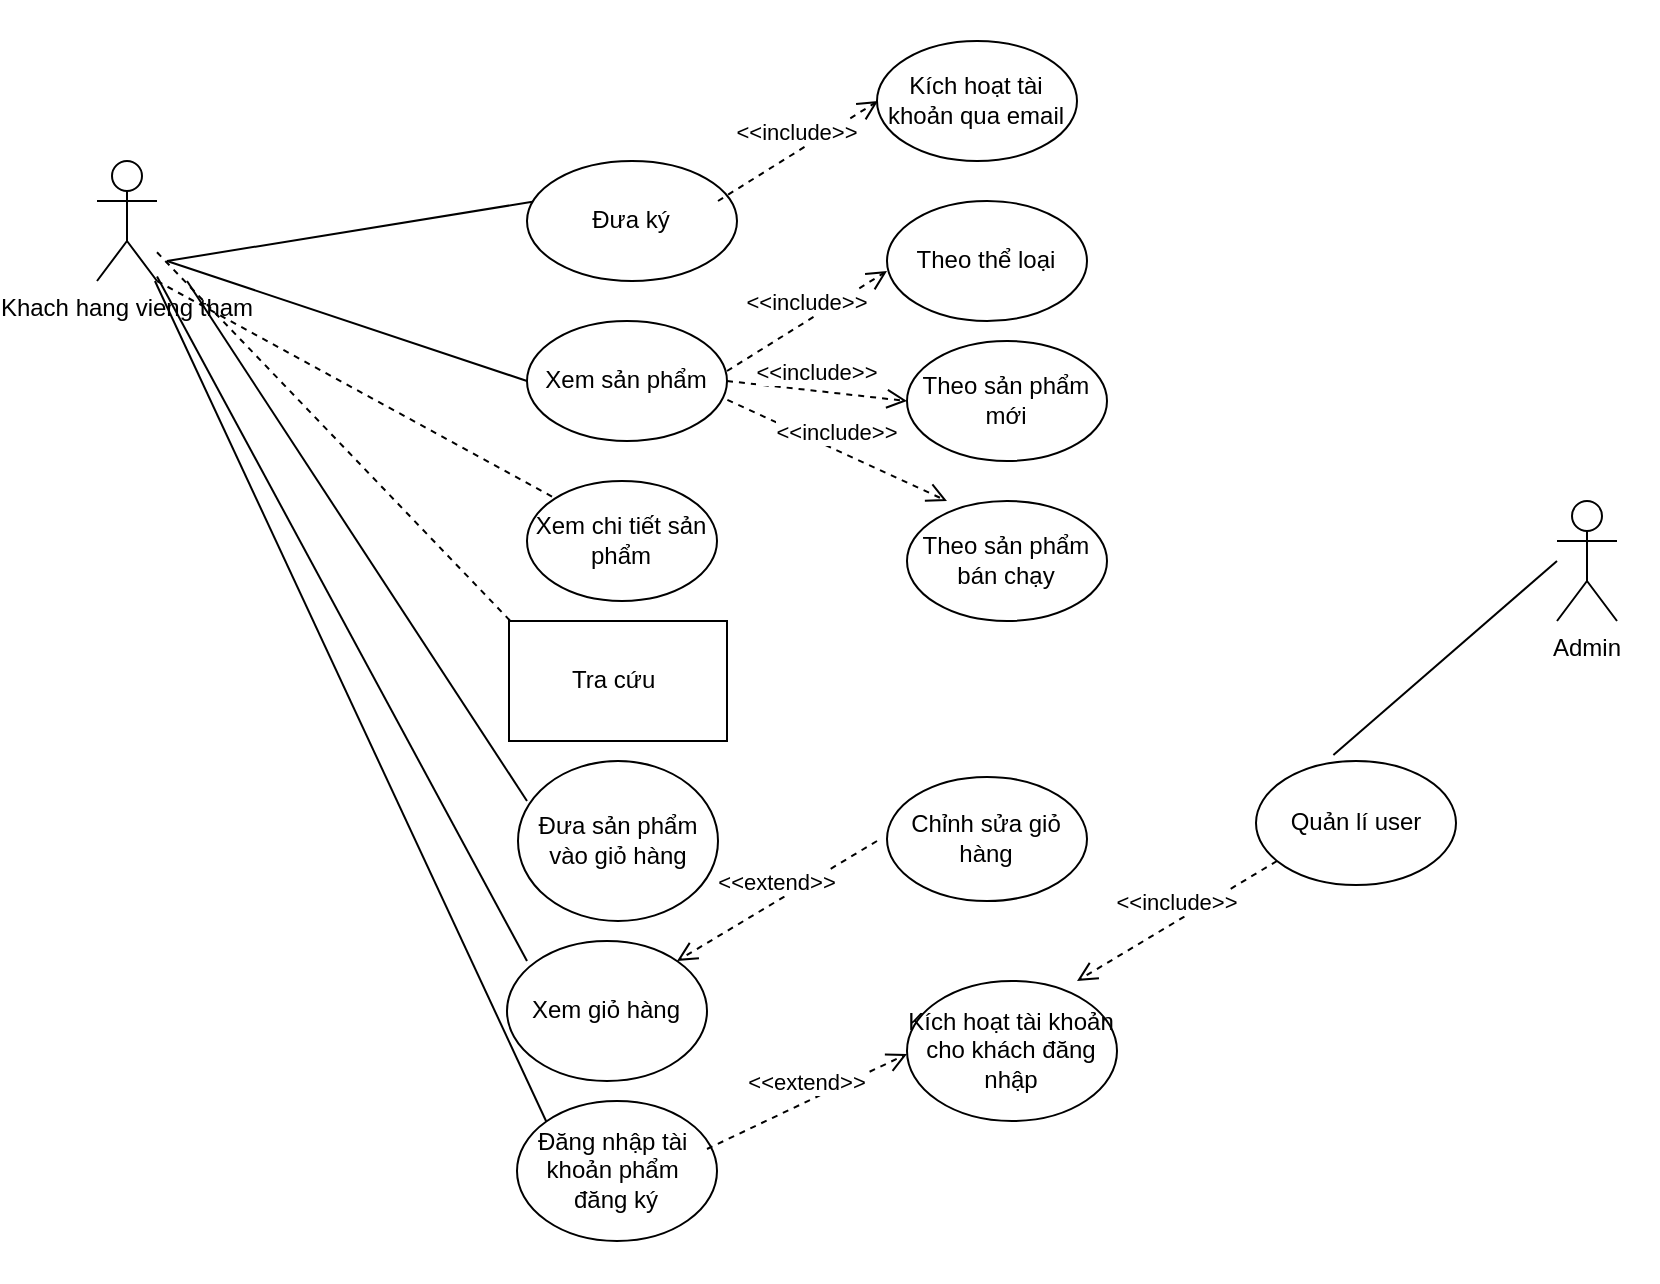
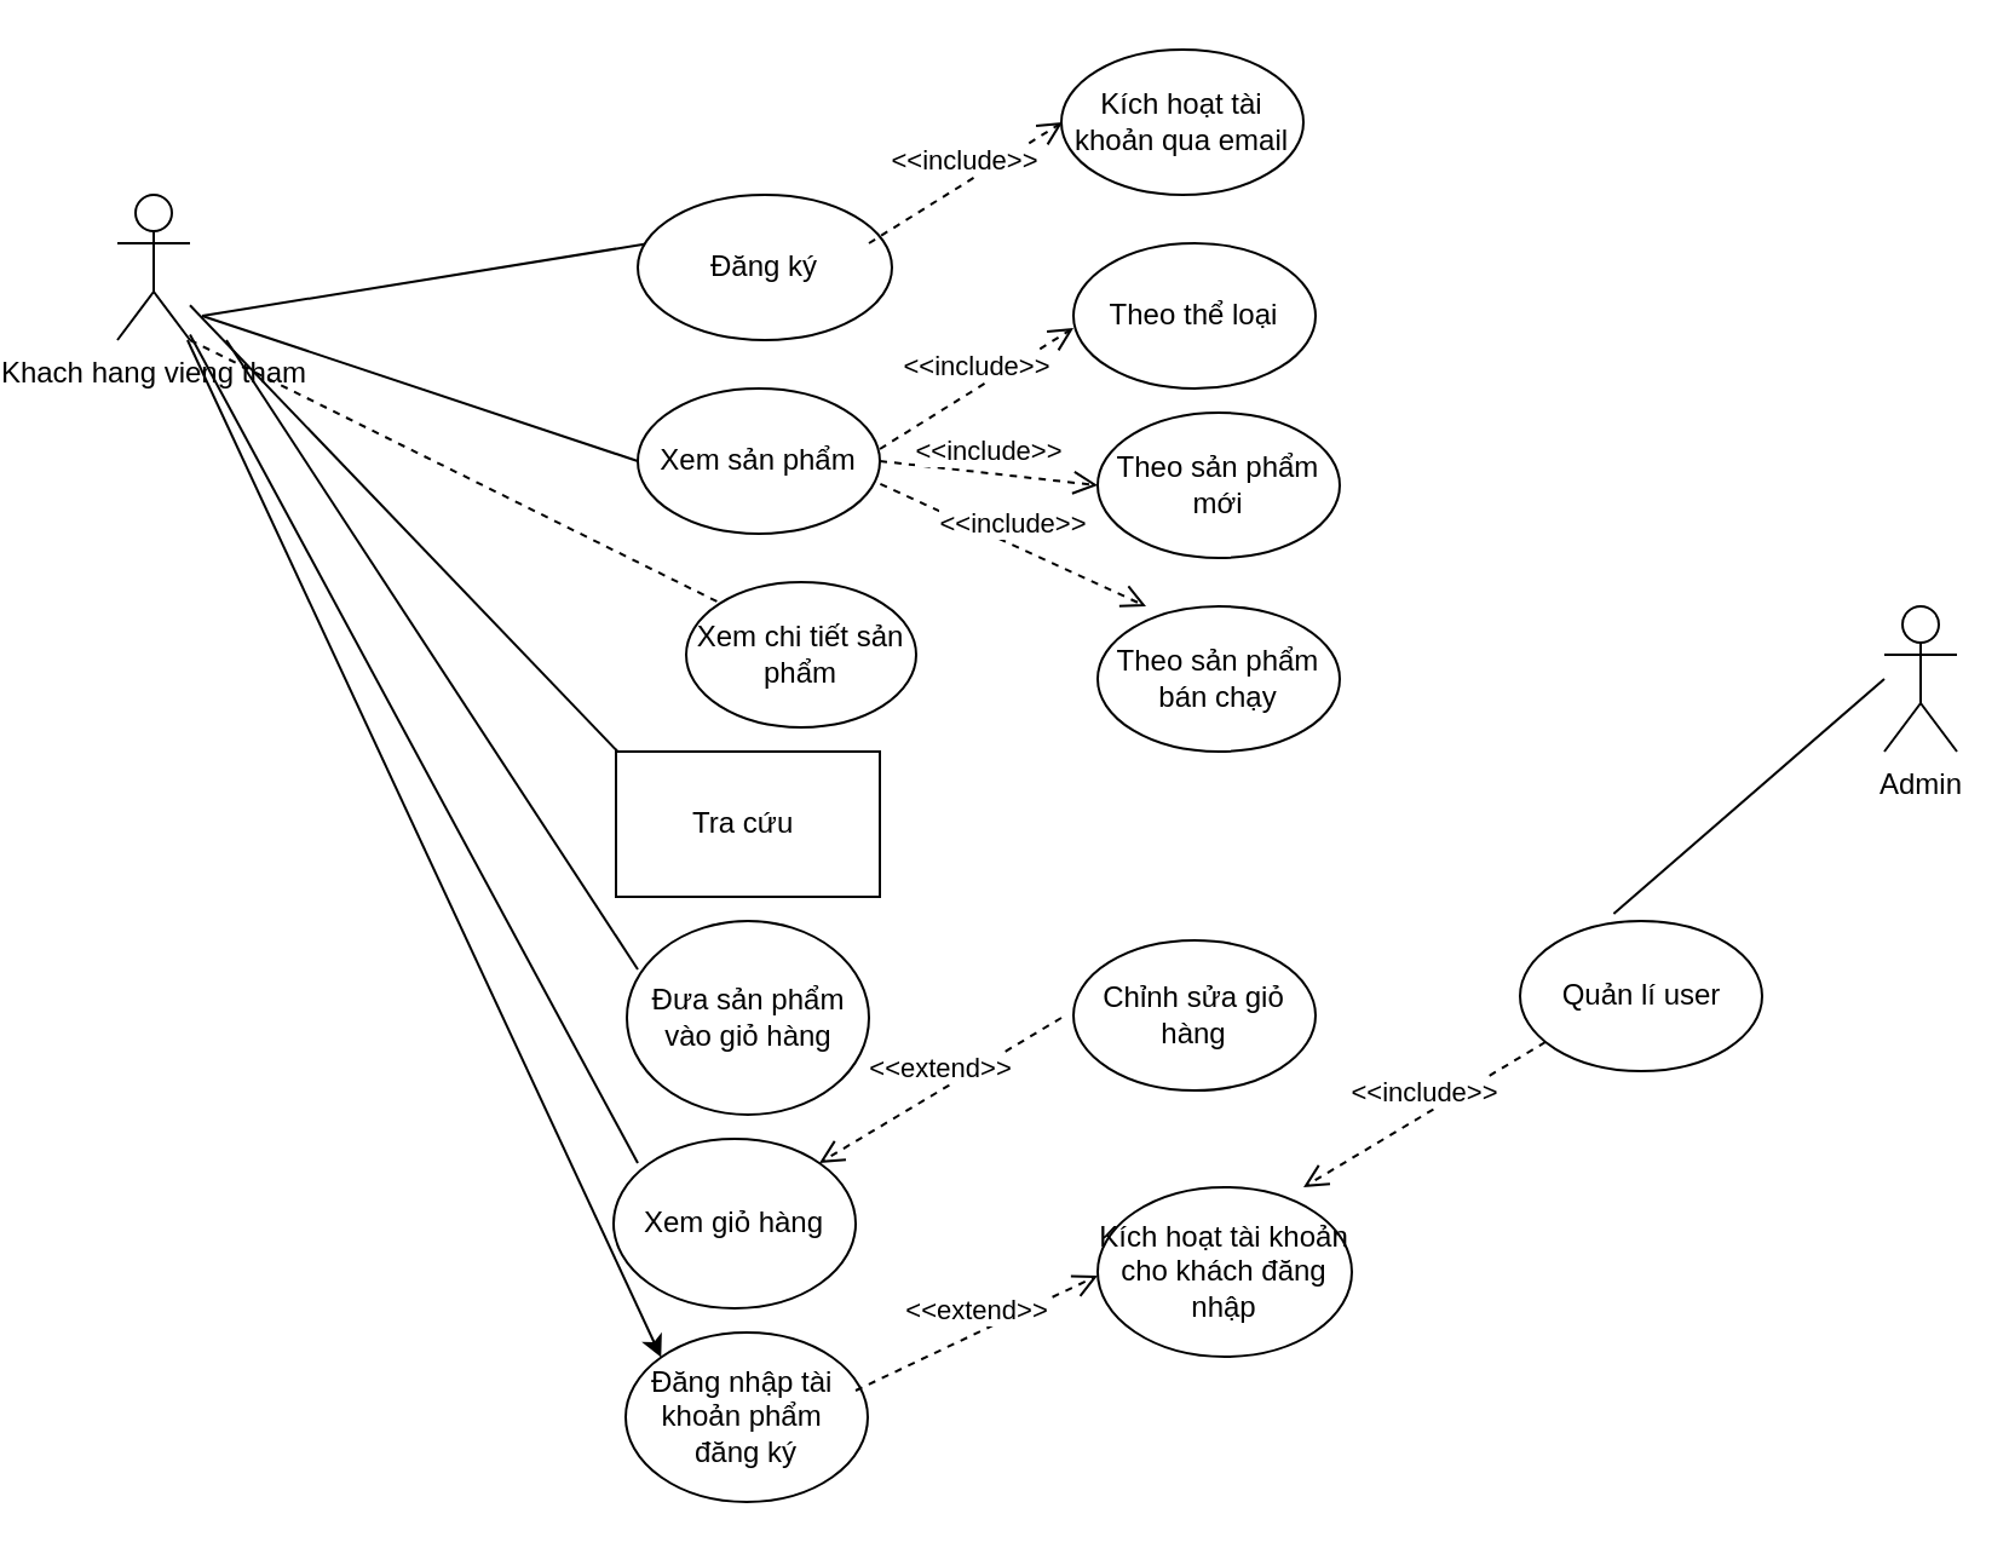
- <mxCell id="21" value="Đưa ký" style="ellipse;whiteSpace=wrap;html=1;" parent="1" vertex="1"><mxGeometry x="235" y="80" width="105" height="60" as="geometry" /></mxCell>
+ <mxCell id="21" value="Đăng ký" style="ellipse;whiteSpace=wrap;html=1;" parent="1" vertex="1"><mxGeometry x="235" y="80" width="105" height="60" as="geometry" /></mxCell>
- <mxCell id="14" value="" style="endArrow=none;html=1;entryX=0.096;entryY=0.17;entryDx=0;entryDy=0;entryPerimeter=0;dashed=1;" parent="1" source="2" target="15" edge="1"><mxGeometry width="50" height="50" relative="1" as="geometry"><mxPoint x="35" y="250" as="sourcePoint" /><mxPoint x="235" y="310" as="targetPoint" /></mxGeometry></mxCell>
+ <mxCell id="14" value="" style="endArrow=none;html=1;entryX=0.096;entryY=0.17;entryDx=0;entryDy=0;entryPerimeter=0;" parent="1" source="2" target="15" edge="1"><mxGeometry width="50" height="50" relative="1" as="geometry"><mxPoint x="35" y="250" as="sourcePoint" /><mxPoint x="235" y="310" as="targetPoint" /></mxGeometry></mxCell>
- <mxCell id="13" value="Xem chi tiết sản phẩm" style="ellipse;whiteSpace=wrap;html=1;" parent="1" vertex="1"><mxGeometry x="235" y="240" width="95" height="60" as="geometry" /></mxCell>
+ <mxCell id="13" value="Xem chi tiết sản phẩm" style="ellipse;whiteSpace=wrap;html=1;" parent="1" vertex="1"><mxGeometry x="255" y="240" width="95" height="60" as="geometry" /></mxCell>
- <mxCell id="20" value="" style="endArrow=none;html=1;entryX=0;entryY=0;entryDx=0;entryDy=0;" parent="1" source="2" target="22" edge="1"><mxGeometry width="50" height="50" relative="1" as="geometry"><mxPoint x="0" y="210" as="sourcePoint" /><mxPoint x="236.434" y="560.14" as="targetPoint" /></mxGeometry></mxCell>
+ <mxCell id="20" value="" style="endArrow=classic;html=1;entryX=0;entryY=0;entryDx=0;entryDy=0;" parent="1" source="2" target="22" edge="1"><mxGeometry width="50" height="50" relative="1" as="geometry"><mxPoint x="0" y="210" as="sourcePoint" /><mxPoint x="236.434" y="560.14" as="targetPoint" /></mxGeometry></mxCell>
